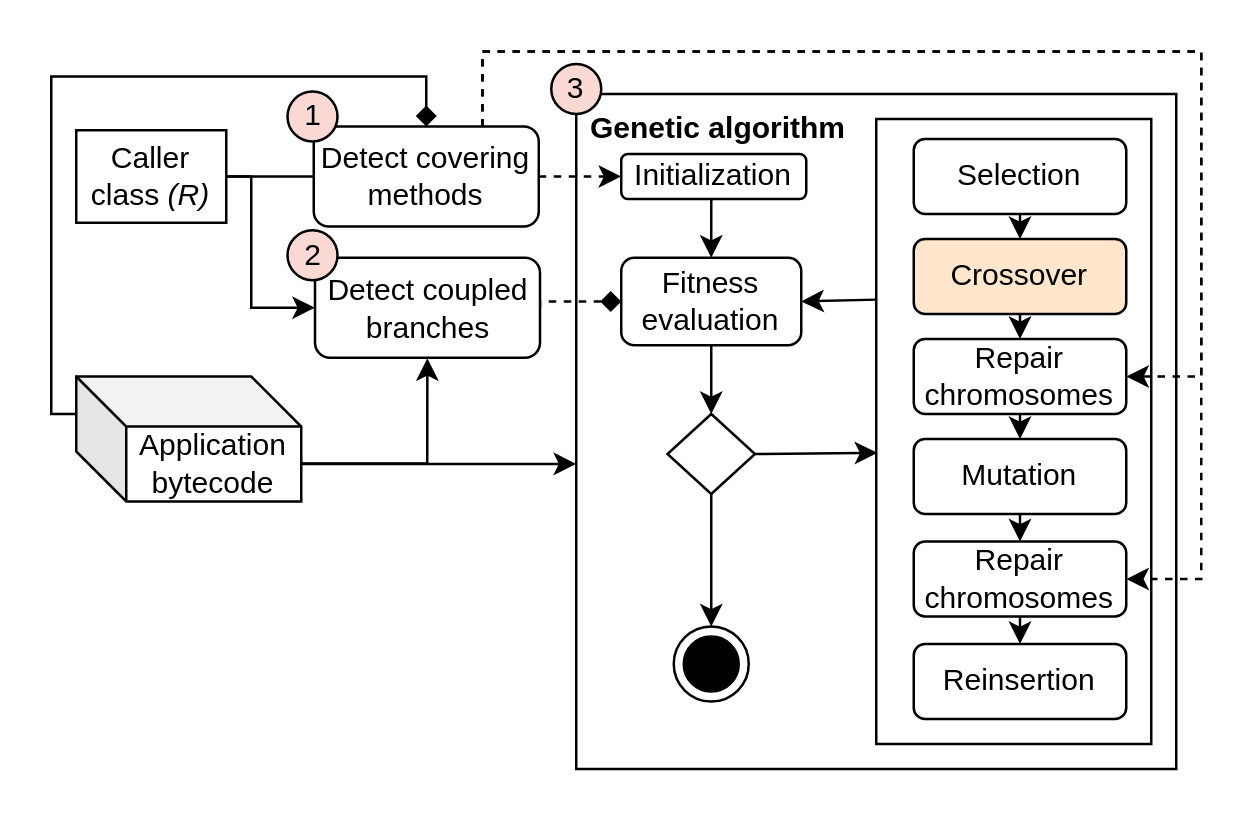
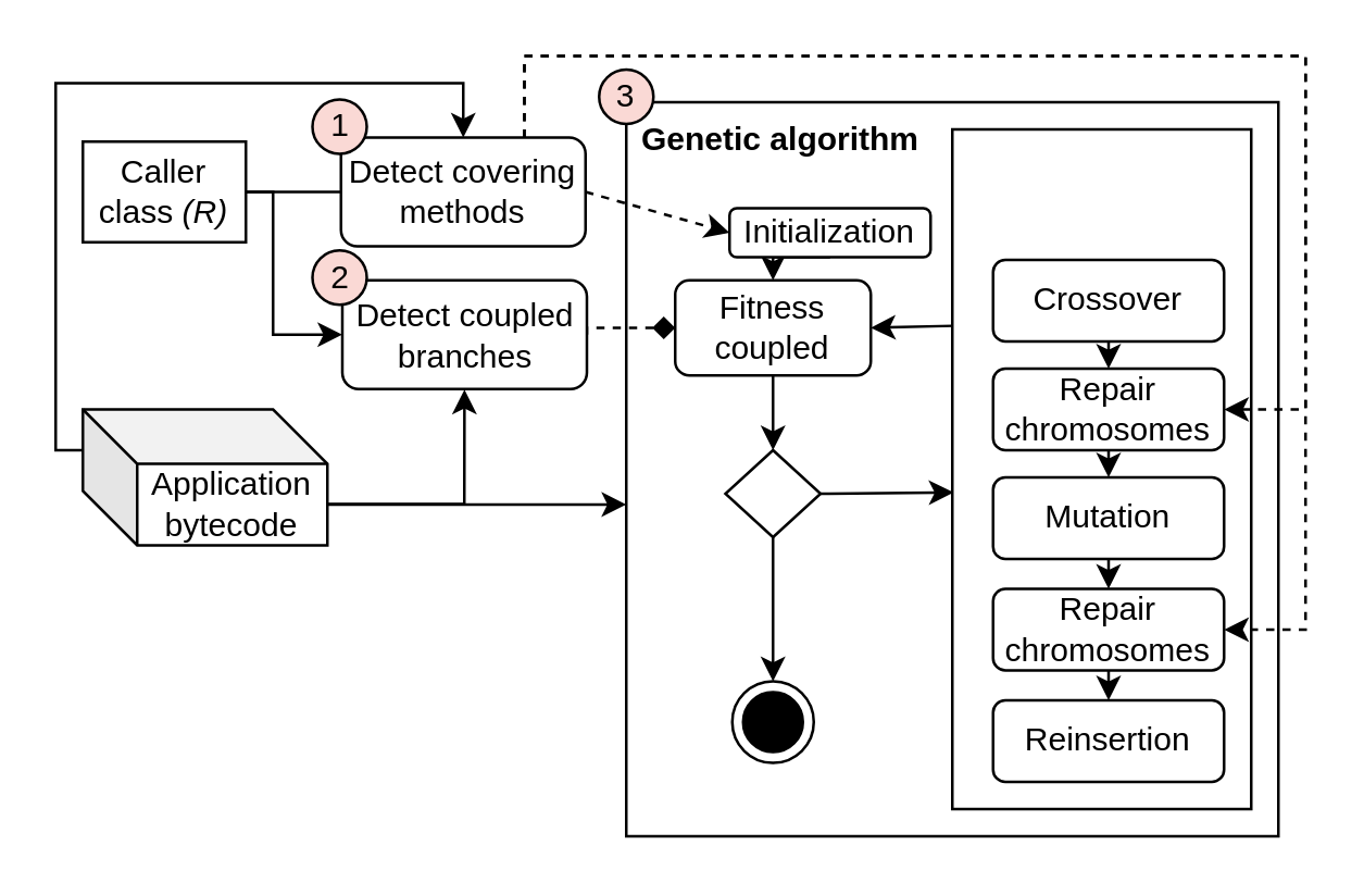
- <mxCell id="4" style="edgeStyle=orthogonalEdgeStyle;rounded=0;orthogonalLoop=1;jettySize=auto;html=1;exitX=0;exitY=0;exitDx=0;exitDy=15;exitPerimeter=0;entryX=0.5;entryY=0;entryDx=0;entryDy=0;startArrow=none;startFill=0;endArrow=diamond;endFill=1;" parent="1" source="6" target="8" edge="1"><mxGeometry relative="1" as="geometry"><Array as="points"><mxPoint x="20" y="165" /><mxPoint x="20" y="30" /><mxPoint x="170" y="30" /></Array></mxGeometry></mxCell>
+ <mxCell id="4" style="edgeStyle=orthogonalEdgeStyle;rounded=0;orthogonalLoop=1;jettySize=auto;html=1;exitX=0;exitY=0;exitDx=0;exitDy=15;exitPerimeter=0;entryX=0.5;entryY=0;entryDx=0;entryDy=0;startArrow=none;startFill=0;endArrow=classic;endFill=1;" parent="1" source="6" target="8" edge="1"><mxGeometry relative="1" as="geometry"><Array as="points"><mxPoint x="20" y="165" /><mxPoint x="20" y="30" /><mxPoint x="170" y="30" /></Array></mxGeometry></mxCell>
- <mxCell id="16" value="Initialization" style="rounded=1;whiteSpace=wrap;html=1;" parent="1" vertex="1"><mxGeometry x="248" y="61" width="74" height="18" as="geometry" /></mxCell>
+ <mxCell id="16" value="Initialization" style="rounded=1;whiteSpace=wrap;html=1;" parent="1" vertex="1"><mxGeometry x="268" y="76" width="74" height="18" as="geometry" /></mxCell>
- <mxCell id="26" value="Selection" style="rounded=1;whiteSpace=wrap;html=1;strokeColor=#000000;" parent="1" vertex="1"><mxGeometry x="365" y="55" width="85" height="30" as="geometry" /></mxCell>
- <mxCell id="25" style="edgeStyle=orthogonalEdgeStyle;rounded=0;orthogonalLoop=1;jettySize=auto;html=1;exitX=0.5;exitY=1;exitDx=0;exitDy=0;entryX=0.5;entryY=0;entryDx=0;entryDy=0;startArrow=none;startFill=0;endArrow=classic;endFill=1;" parent="1" source="26" target="28" edge="1"><mxGeometry relative="1" as="geometry" /></mxCell>
- <mxCell id="28" value="Crossover" style="rounded=1;whiteSpace=wrap;html=1;strokeColor=#000000;fillColor=#ffe6cc;" parent="1" vertex="1"><mxGeometry x="365" y="95" width="85" height="30" as="geometry" /></mxCell>
+ <mxCell id="28" value="Crossover" style="rounded=1;whiteSpace=wrap;html=1;strokeColor=#000000;" parent="1" vertex="1"><mxGeometry x="365" y="95" width="85" height="30" as="geometry" /></mxCell>
- <mxCell id="18" value="Fitness evaluation" style="rounded=1;whiteSpace=wrap;html=1;" parent="1" vertex="1"><mxGeometry x="248" y="102.5" width="72" height="35" as="geometry" /></mxCell>
+ <mxCell id="18" value="Fitness coupled" style="rounded=1;whiteSpace=wrap;html=1;" parent="1" vertex="1"><mxGeometry x="248" y="102.5" width="72" height="35" as="geometry" /></mxCell>
